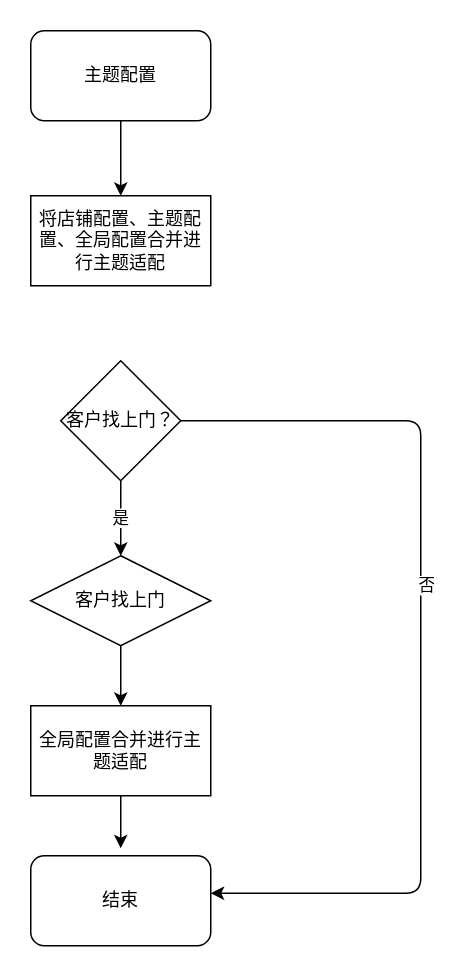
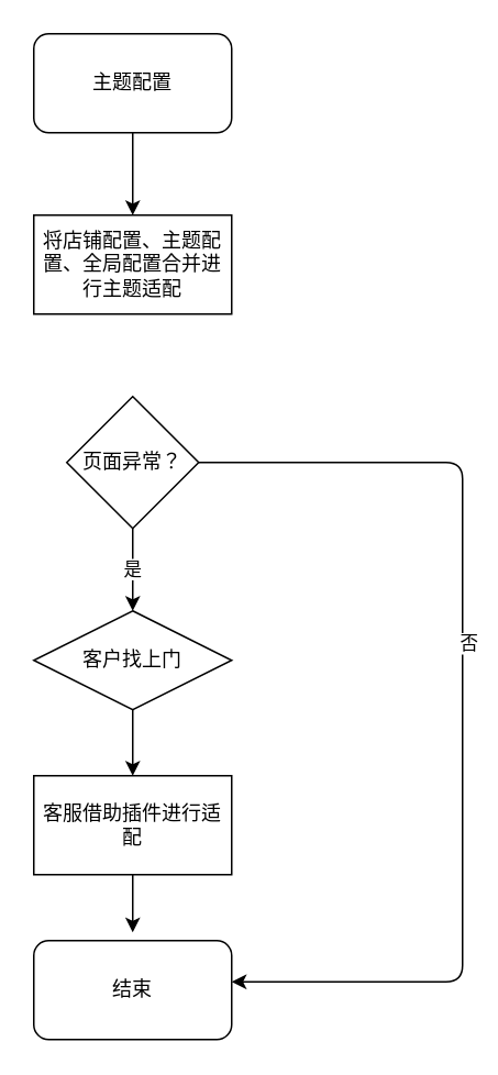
- <mxCell id="12" value="客户找上门？" style="rhombus;whiteSpace=wrap;html=1;rounded=0;" parent="1" vertex="1"><mxGeometry x="40" y="240" width="80" height="80" as="geometry" /></mxCell>
+ <mxCell id="12" value="页面异常？" style="rhombus;whiteSpace=wrap;html=1;rounded=0;" parent="1" vertex="1"><mxGeometry x="40" y="240" width="80" height="80" as="geometry" /></mxCell>
- <mxCell id="7" value="全局配置合并进行主题适配" style="whiteSpace=wrap;html=1;rounded=0;" parent="1" vertex="1"><mxGeometry x="20" y="470" width="120" height="60" as="geometry" /></mxCell>
+ <mxCell id="7" value="客服借助插件进行适配" style="whiteSpace=wrap;html=1;rounded=0;" parent="1" vertex="1"><mxGeometry x="20" y="470" width="120" height="60" as="geometry" /></mxCell>
